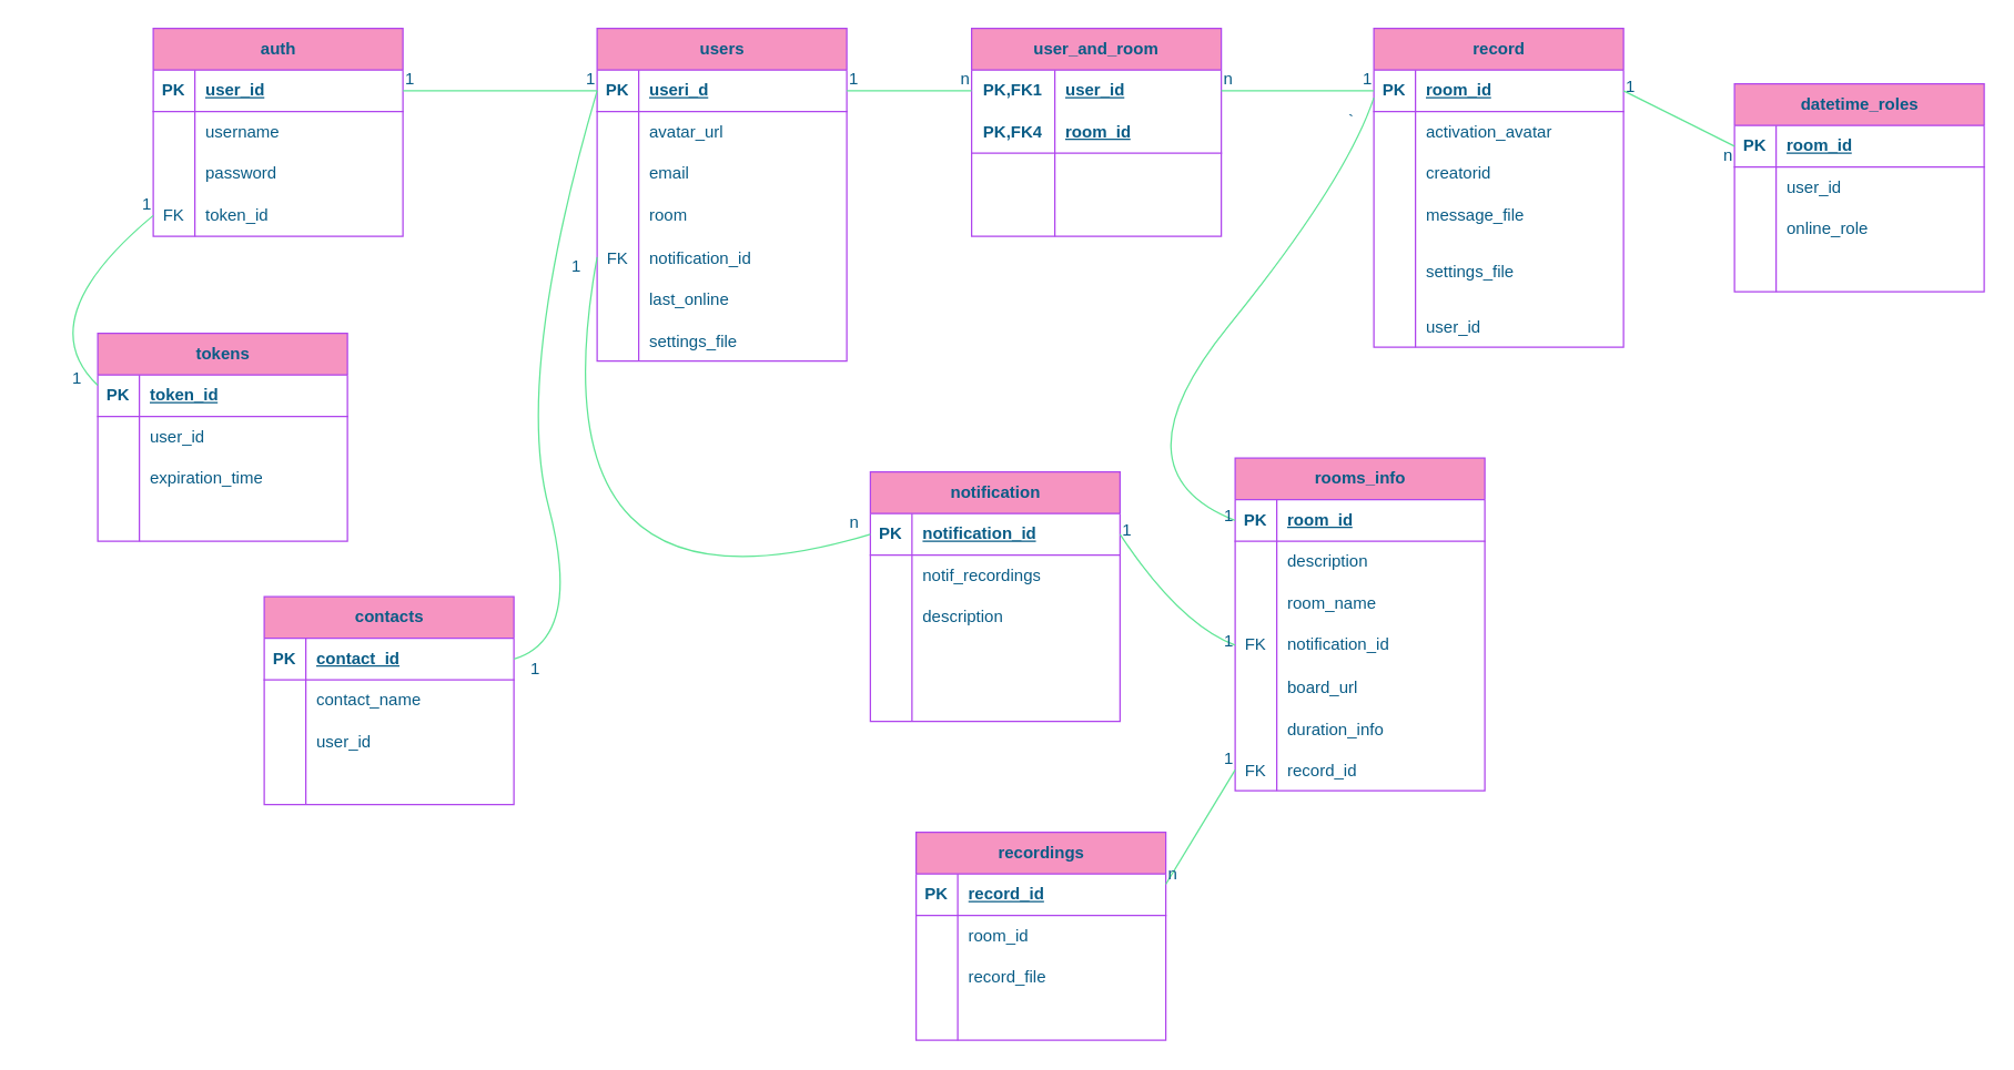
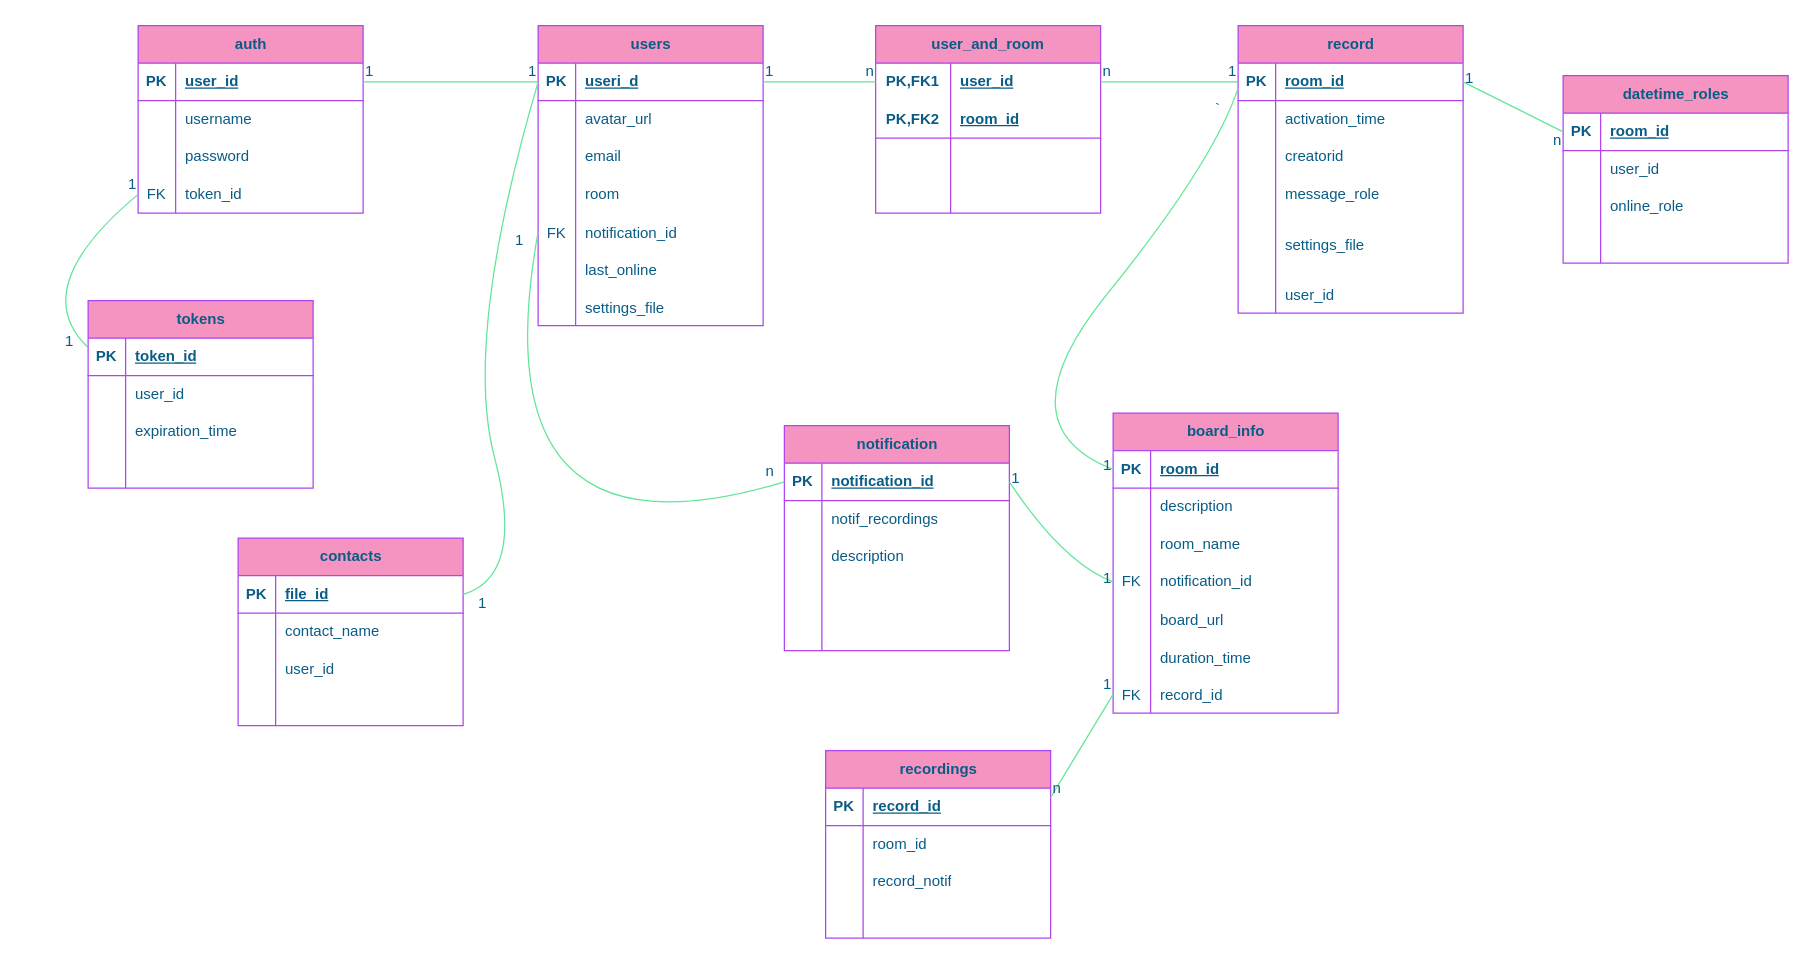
- <mxCell id="154" value="PK,FK4" style="shape=partialRectangle;connectable=0;fillColor=none;top=0;left=0;bottom=0;right=0;fontStyle=1;overflow=hidden;html=1;whiteSpace=wrap;labelBackgroundColor=none;strokeColor=#AF45ED;fontColor=#095C86;" vertex="1" parent="153"><mxGeometry width="60" height="30" as="geometry"><mxRectangle width="60" height="30" as="alternateBounds" /></mxGeometry></mxCell>
+ <mxCell id="154" value="PK,FK2" style="shape=partialRectangle;connectable=0;fillColor=none;top=0;left=0;bottom=0;right=0;fontStyle=1;overflow=hidden;html=1;whiteSpace=wrap;labelBackgroundColor=none;strokeColor=#AF45ED;fontColor=#095C86;" vertex="1" parent="153"><mxGeometry width="60" height="30" as="geometry"><mxRectangle width="60" height="30" as="alternateBounds" /></mxGeometry></mxCell>
- <mxCell id="78" value="activation_avatar" style="shape=partialRectangle;connectable=0;fillColor=none;top=0;left=0;bottom=0;right=0;align=left;spacingLeft=6;overflow=hidden;whiteSpace=wrap;html=1;labelBackgroundColor=none;strokeColor=#AF45ED;fontColor=#095C86;" vertex="1" parent="76"><mxGeometry x="30" width="150" height="30" as="geometry"><mxRectangle width="150" height="30" as="alternateBounds" /></mxGeometry></mxCell>
+ <mxCell id="78" value="activation_time" style="shape=partialRectangle;connectable=0;fillColor=none;top=0;left=0;bottom=0;right=0;align=left;spacingLeft=6;overflow=hidden;whiteSpace=wrap;html=1;labelBackgroundColor=none;strokeColor=#AF45ED;fontColor=#095C86;" vertex="1" parent="76"><mxGeometry x="30" width="150" height="30" as="geometry"><mxRectangle width="150" height="30" as="alternateBounds" /></mxGeometry></mxCell>
- <mxCell id="84" value="message_file" style="shape=partialRectangle;connectable=0;fillColor=none;top=0;left=0;bottom=0;right=0;align=left;spacingLeft=6;overflow=hidden;whiteSpace=wrap;html=1;labelBackgroundColor=none;strokeColor=#AF45ED;fontColor=#095C86;" vertex="1" parent="82"><mxGeometry x="30" width="150" height="30" as="geometry"><mxRectangle width="150" height="30" as="alternateBounds" /></mxGeometry></mxCell>
+ <mxCell id="84" value="message_role" style="shape=partialRectangle;connectable=0;fillColor=none;top=0;left=0;bottom=0;right=0;align=left;spacingLeft=6;overflow=hidden;whiteSpace=wrap;html=1;labelBackgroundColor=none;strokeColor=#AF45ED;fontColor=#095C86;" vertex="1" parent="82"><mxGeometry x="30" width="150" height="30" as="geometry"><mxRectangle width="150" height="30" as="alternateBounds" /></mxGeometry></mxCell>
- <mxCell id="50" value="rooms_info" style="shape=table;startSize=30;container=1;collapsible=1;childLayout=tableLayout;fixedRows=1;rowLines=0;fontStyle=1;align=center;resizeLast=1;html=1;labelBackgroundColor=none;fillColor=#F694C1;strokeColor=#AF45ED;fontColor=#095C86;" vertex="1" parent="1"><mxGeometry x="890" y="330" width="180" height="240" as="geometry" /></mxCell>
+ <mxCell id="50" value="board_info" style="shape=table;startSize=30;container=1;collapsible=1;childLayout=tableLayout;fixedRows=1;rowLines=0;fontStyle=1;align=center;resizeLast=1;html=1;labelBackgroundColor=none;fillColor=#F694C1;strokeColor=#AF45ED;fontColor=#095C86;" vertex="1" parent="1"><mxGeometry x="890" y="330" width="180" height="240" as="geometry" /></mxCell>
- <mxCell id="40" value="contact_id" style="shape=partialRectangle;connectable=0;fillColor=none;top=0;left=0;bottom=0;right=0;align=left;spacingLeft=6;fontStyle=5;overflow=hidden;whiteSpace=wrap;html=1;labelBackgroundColor=none;strokeColor=#AF45ED;fontColor=#095C86;" vertex="1" parent="38"><mxGeometry x="30" width="150" height="30" as="geometry"><mxRectangle width="150" height="30" as="alternateBounds" /></mxGeometry></mxCell>
+ <mxCell id="40" value="file_id" style="shape=partialRectangle;connectable=0;fillColor=none;top=0;left=0;bottom=0;right=0;align=left;spacingLeft=6;fontStyle=5;overflow=hidden;whiteSpace=wrap;html=1;labelBackgroundColor=none;strokeColor=#AF45ED;fontColor=#095C86;" vertex="1" parent="38"><mxGeometry x="30" width="150" height="30" as="geometry"><mxRectangle width="150" height="30" as="alternateBounds" /></mxGeometry></mxCell>
- <mxCell id="68" value="duration_info" style="shape=partialRectangle;connectable=0;fillColor=none;top=0;left=0;bottom=0;right=0;align=left;spacingLeft=6;overflow=hidden;labelBackgroundColor=none;strokeColor=#AF45ED;fontColor=#095C86;" vertex="1" parent="66"><mxGeometry x="30" width="150" height="30" as="geometry"><mxRectangle width="150" height="30" as="alternateBounds" /></mxGeometry></mxCell>
+ <mxCell id="68" value="duration_time" style="shape=partialRectangle;connectable=0;fillColor=none;top=0;left=0;bottom=0;right=0;align=left;spacingLeft=6;overflow=hidden;labelBackgroundColor=none;strokeColor=#AF45ED;fontColor=#095C86;" vertex="1" parent="66"><mxGeometry x="30" width="150" height="30" as="geometry"><mxRectangle width="150" height="30" as="alternateBounds" /></mxGeometry></mxCell>
- <mxCell id="142" value="record_file" style="shape=partialRectangle;connectable=0;fillColor=none;top=0;left=0;bottom=0;right=0;align=left;spacingLeft=6;overflow=hidden;whiteSpace=wrap;html=1;labelBackgroundColor=none;strokeColor=#AF45ED;fontColor=#095C86;" vertex="1" parent="140"><mxGeometry x="30" width="150" height="30" as="geometry"><mxRectangle width="150" height="30" as="alternateBounds" /></mxGeometry></mxCell>
+ <mxCell id="142" value="record_notif" style="shape=partialRectangle;connectable=0;fillColor=none;top=0;left=0;bottom=0;right=0;align=left;spacingLeft=6;overflow=hidden;whiteSpace=wrap;html=1;labelBackgroundColor=none;strokeColor=#AF45ED;fontColor=#095C86;" vertex="1" parent="140"><mxGeometry x="30" width="150" height="30" as="geometry"><mxRectangle width="150" height="30" as="alternateBounds" /></mxGeometry></mxCell>
